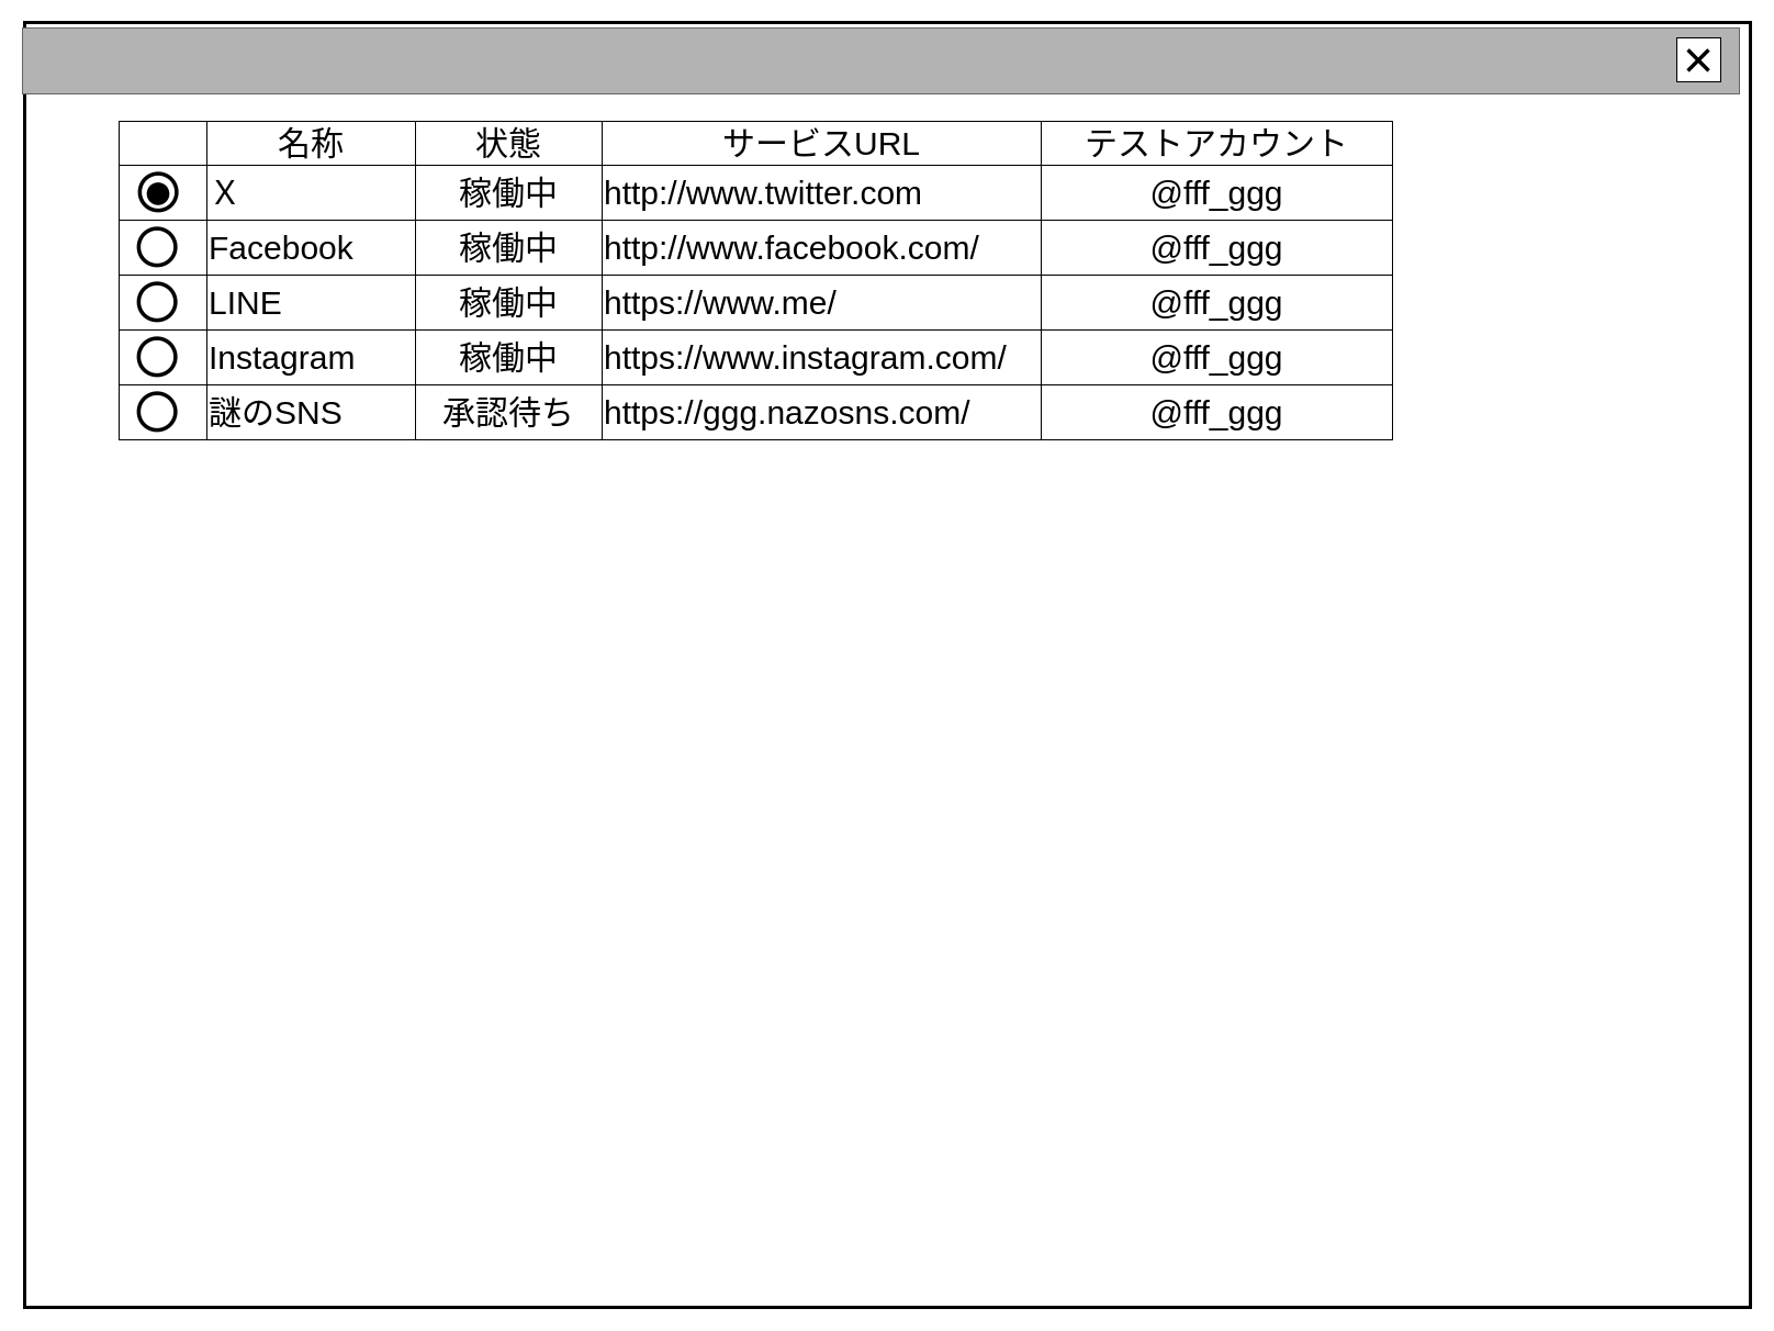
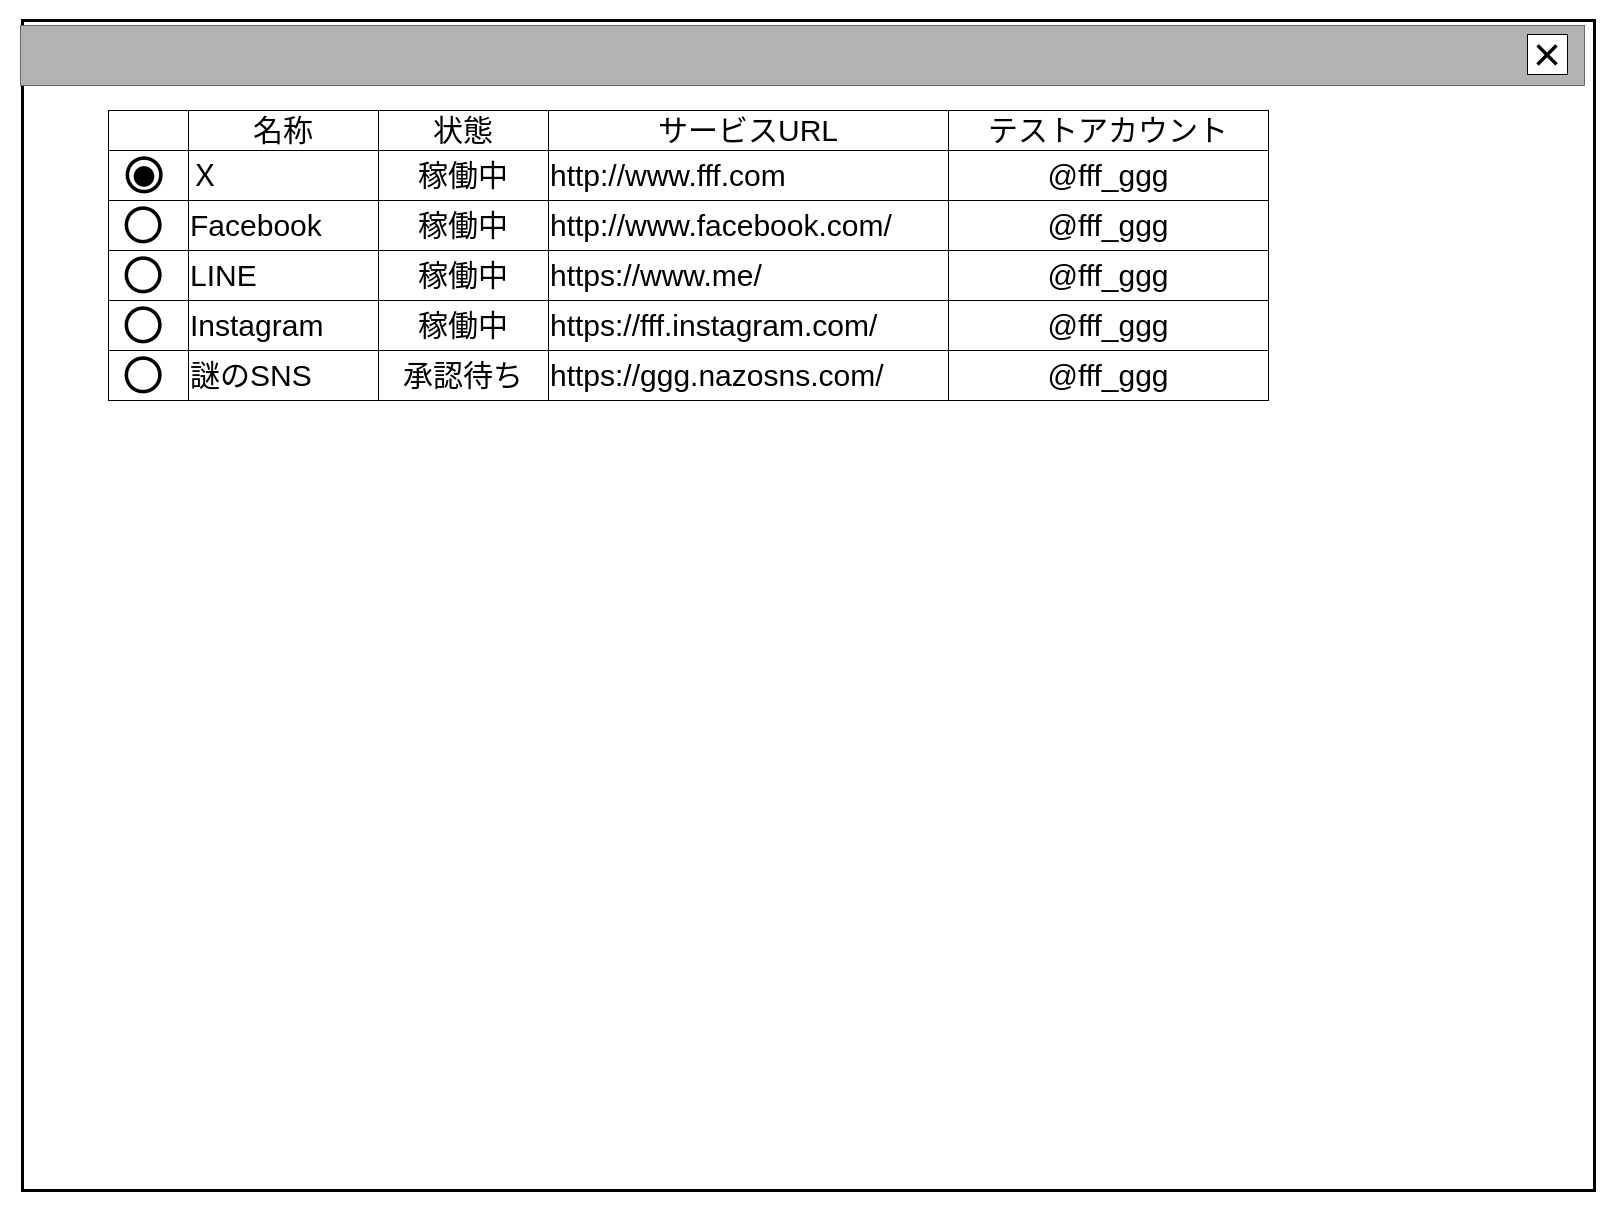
- <mxCell id="19" value="&lt;font style=&quot;font-size: 30px;&quot;&gt;http://www.twitter.com&lt;/font&gt;" style="connectable=0;recursiveResize=0;strokeColor=inherit;fillColor=none;align=left;whiteSpace=wrap;html=1;" parent="15" vertex="1"><mxGeometry x="440" width="400" height="50" as="geometry"><mxRectangle width="400" height="50" as="alternateBounds" /></mxGeometry></mxCell>
+ <mxCell id="19" value="&lt;font style=&quot;font-size: 30px;&quot;&gt;http://www.fff.com&lt;/font&gt;" style="connectable=0;recursiveResize=0;strokeColor=inherit;fillColor=none;align=left;whiteSpace=wrap;html=1;" parent="15" vertex="1"><mxGeometry x="440" width="400" height="50" as="geometry"><mxRectangle width="400" height="50" as="alternateBounds" /></mxGeometry></mxCell>
- <mxCell id="37" value="&lt;font style=&quot;font-size: 30px;&quot;&gt;https://www.instagram.com/&lt;/font&gt;" style="connectable=0;recursiveResize=0;strokeColor=inherit;fillColor=none;align=left;whiteSpace=wrap;html=1;" parent="33" vertex="1"><mxGeometry x="440" width="400" height="50" as="geometry"><mxRectangle width="400" height="50" as="alternateBounds" /></mxGeometry></mxCell>
+ <mxCell id="37" value="&lt;font style=&quot;font-size: 30px;&quot;&gt;https://fff.instagram.com/&lt;/font&gt;" style="connectable=0;recursiveResize=0;strokeColor=inherit;fillColor=none;align=left;whiteSpace=wrap;html=1;" parent="33" vertex="1"><mxGeometry x="440" width="400" height="50" as="geometry"><mxRectangle width="400" height="50" as="alternateBounds" /></mxGeometry></mxCell>
